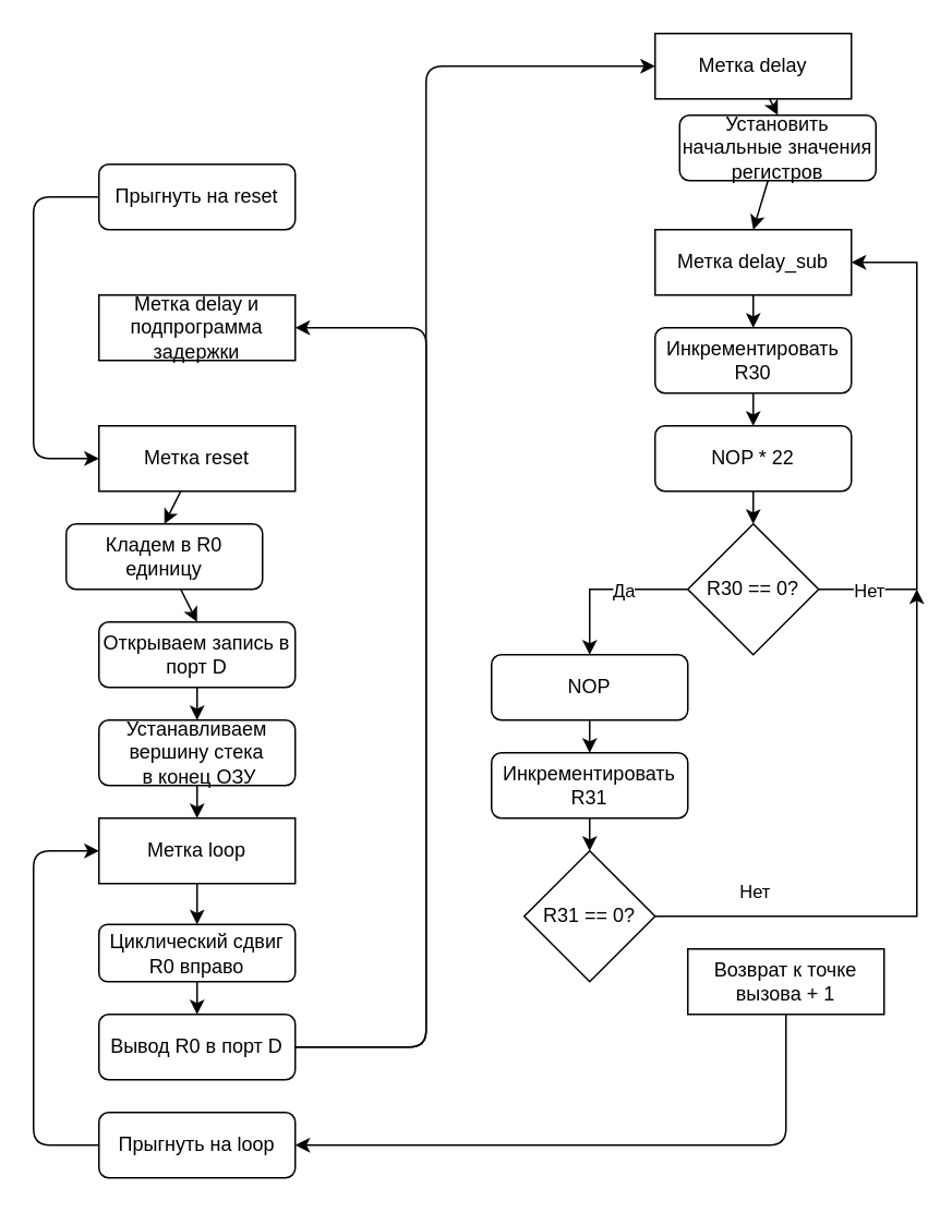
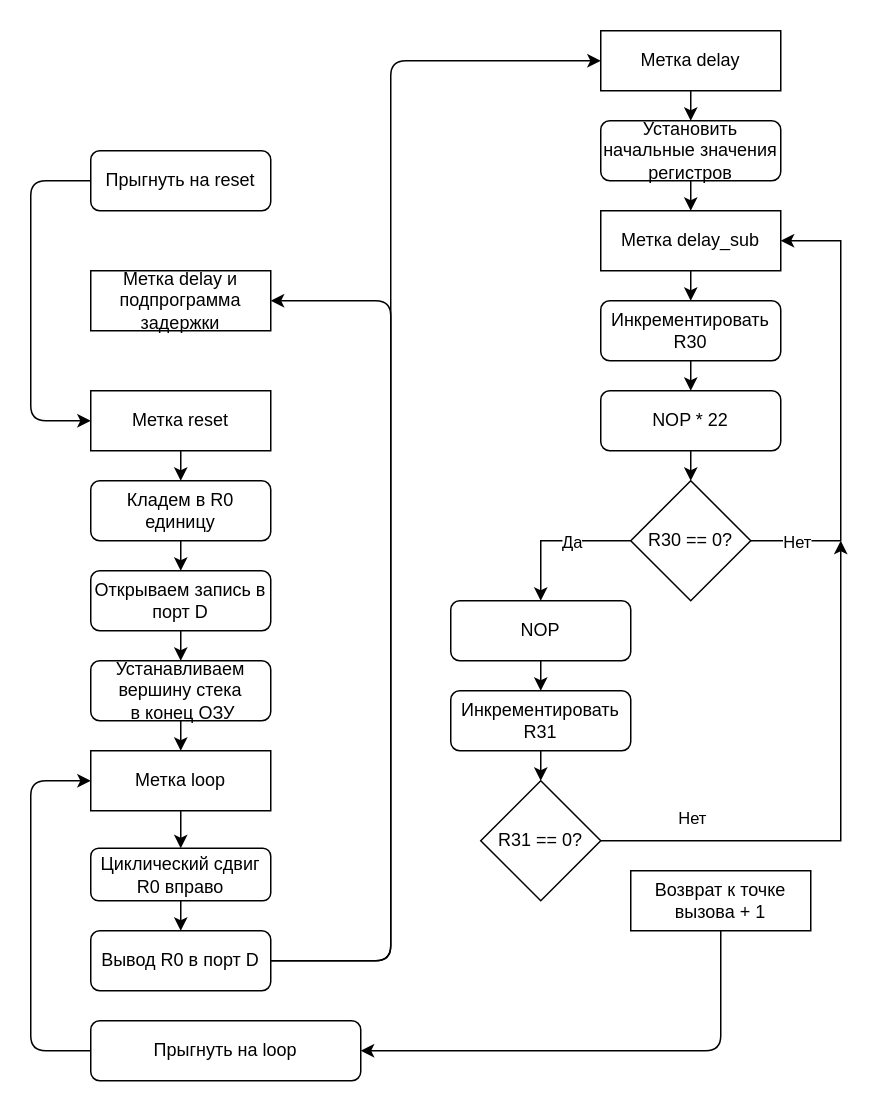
- <mxCell id="7" value="Установить начальные значения регистров" style="rounded=1;whiteSpace=wrap;html=1;" parent="1" vertex="1"><mxGeometry x="415" y="70" width="120" height="40" as="geometry" /></mxCell>
+ <mxCell id="7" value="Установить начальные значения регистров" style="rounded=1;whiteSpace=wrap;html=1;" parent="1" vertex="1"><mxGeometry x="400" y="80" width="120" height="40" as="geometry" /></mxCell>
- <mxCell id="32" value="Кладем в R0 единицу" style="rounded=1;whiteSpace=wrap;html=1;" vertex="1" parent="1"><mxGeometry x="40" y="320" width="120" height="40" as="geometry" /></mxCell>
+ <mxCell id="32" value="Кладем в R0 единицу" style="rounded=1;whiteSpace=wrap;html=1;" vertex="1" parent="1"><mxGeometry x="60" y="320" width="120" height="40" as="geometry" /></mxCell>
- <mxCell id="45" value="Прыгнуть на loop" style="rounded=1;whiteSpace=wrap;html=1;" vertex="1" parent="1"><mxGeometry x="60" y="680" width="120" height="40" as="geometry" /></mxCell>
+ <mxCell id="45" value="Прыгнуть на loop" style="rounded=1;whiteSpace=wrap;html=1;" vertex="1" parent="1"><mxGeometry x="60" y="680" width="180" height="40" as="geometry" /></mxCell>
